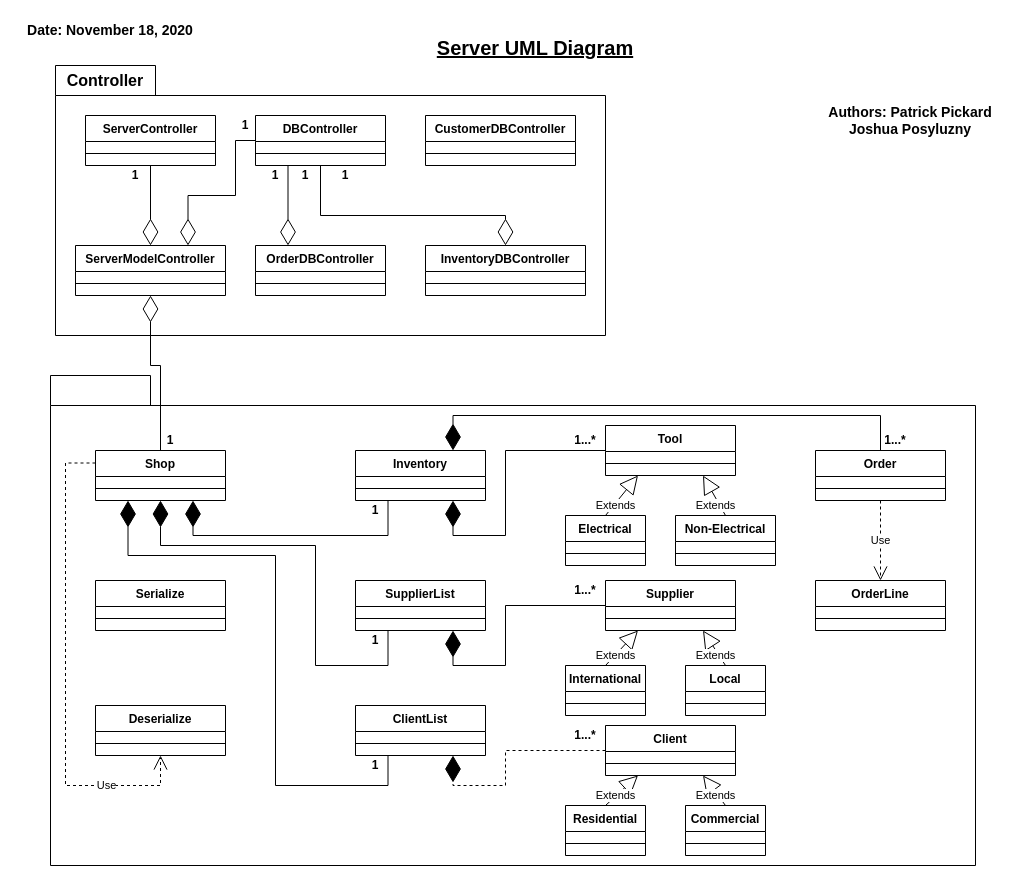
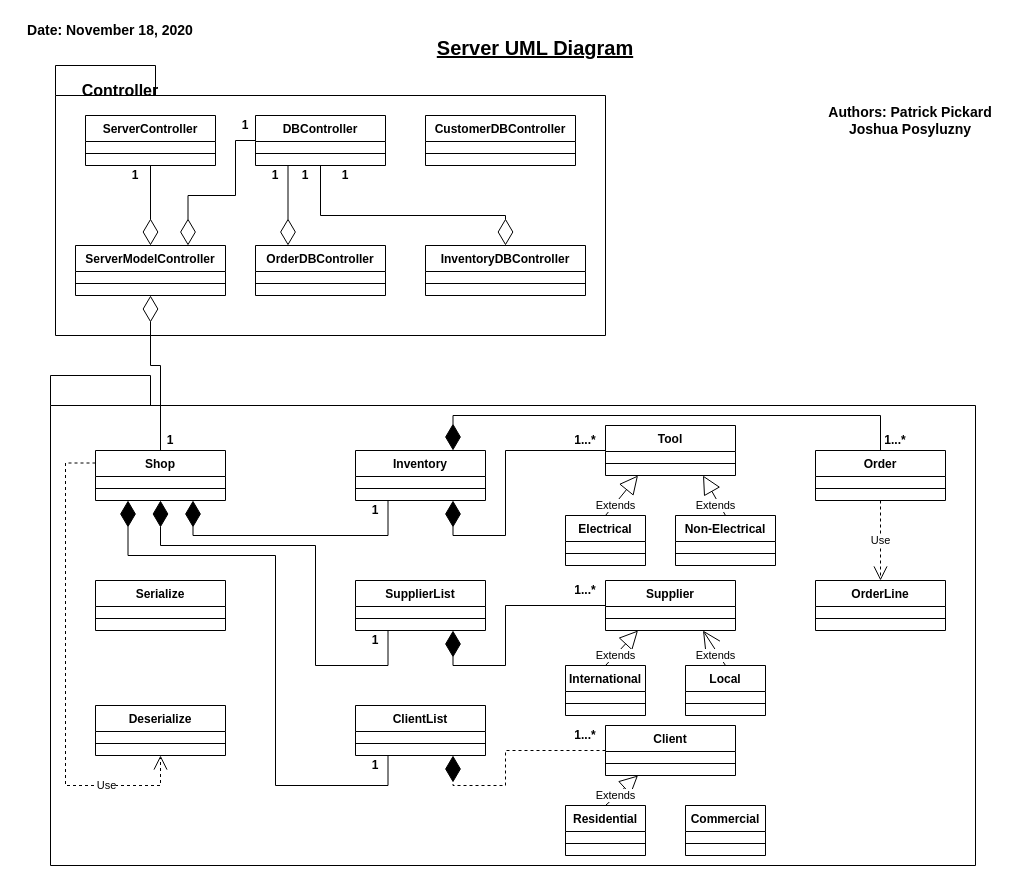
- <mxCell id="43" value="&lt;font style=&quot;font-size: 16px&quot;&gt;&lt;b&gt;Controller&lt;/b&gt;&lt;/font&gt;" style="text;html=1;strokeColor=none;fillColor=none;align=center;verticalAlign=middle;whiteSpace=wrap;rounded=0;" vertex="1" parent="1"><mxGeometry x="55" y="65" width="100" height="30" as="geometry" /></mxCell>
+ <mxCell id="43" value="&lt;font style=&quot;font-size: 16px&quot;&gt;&lt;b&gt;Controller&lt;/b&gt;&lt;/font&gt;" style="text;html=1;strokeColor=none;fillColor=none;align=center;verticalAlign=middle;whiteSpace=wrap;rounded=0;" vertex="1" parent="1"><mxGeometry x="70" y="75" width="100" height="30" as="geometry" /></mxCell>
- <mxCell id="68" value="Extends" style="endArrow=block;endSize=16;endFill=0;html=1;strokeColor=#000000;entryX=0.75;entryY=1;entryDx=0;entryDy=0;exitX=0.5;exitY=0;exitDx=0;exitDy=0;" edge="1" parent="1" source="56" target="50"><mxGeometry x="-0.336" y="3" width="160" relative="1" as="geometry"><mxPoint x="835" y="725" as="sourcePoint" /><mxPoint x="995" y="725" as="targetPoint" /><mxPoint as="offset" /></mxGeometry></mxCell>
+ <mxCell id="68" value="Extends" style="endArrow=open;endSize=16;endFill=0;html=1;strokeColor=#000000;entryX=0.75;entryY=1;entryDx=0;entryDy=0;exitX=0.5;exitY=0;exitDx=0;exitDy=0;" edge="1" parent="1" source="56" target="50"><mxGeometry x="-0.336" y="3" width="160" relative="1" as="geometry"><mxPoint x="835" y="725" as="sourcePoint" /><mxPoint x="995" y="725" as="targetPoint" /><mxPoint as="offset" /></mxGeometry></mxCell>
- <mxCell id="67" value="Extends" style="endArrow=block;endSize=16;endFill=0;html=1;strokeColor=#000000;entryX=0.75;entryY=1;entryDx=0;entryDy=0;exitX=0.5;exitY=0;exitDx=0;exitDy=0;" edge="1" parent="1" source="60" target="54"><mxGeometry x="-0.253" y="2" width="160" relative="1" as="geometry"><mxPoint x="455" y="775" as="sourcePoint" /><mxPoint x="615" y="775" as="targetPoint" /><mxPoint as="offset" /></mxGeometry></mxCell>
